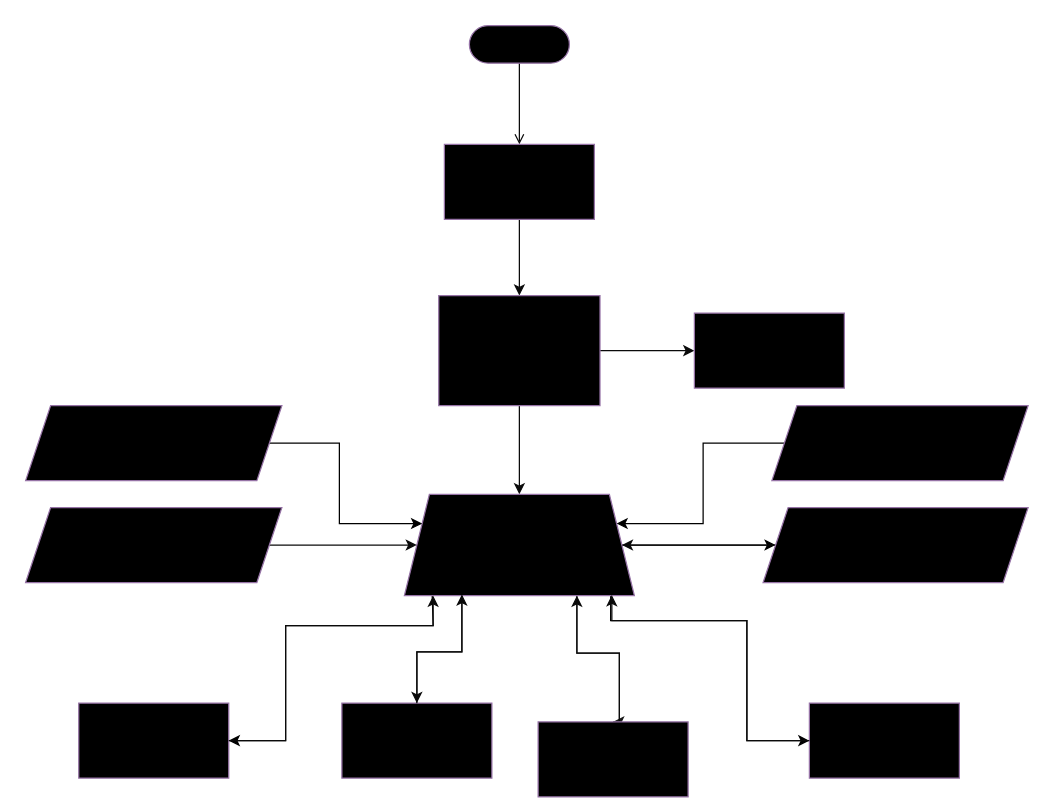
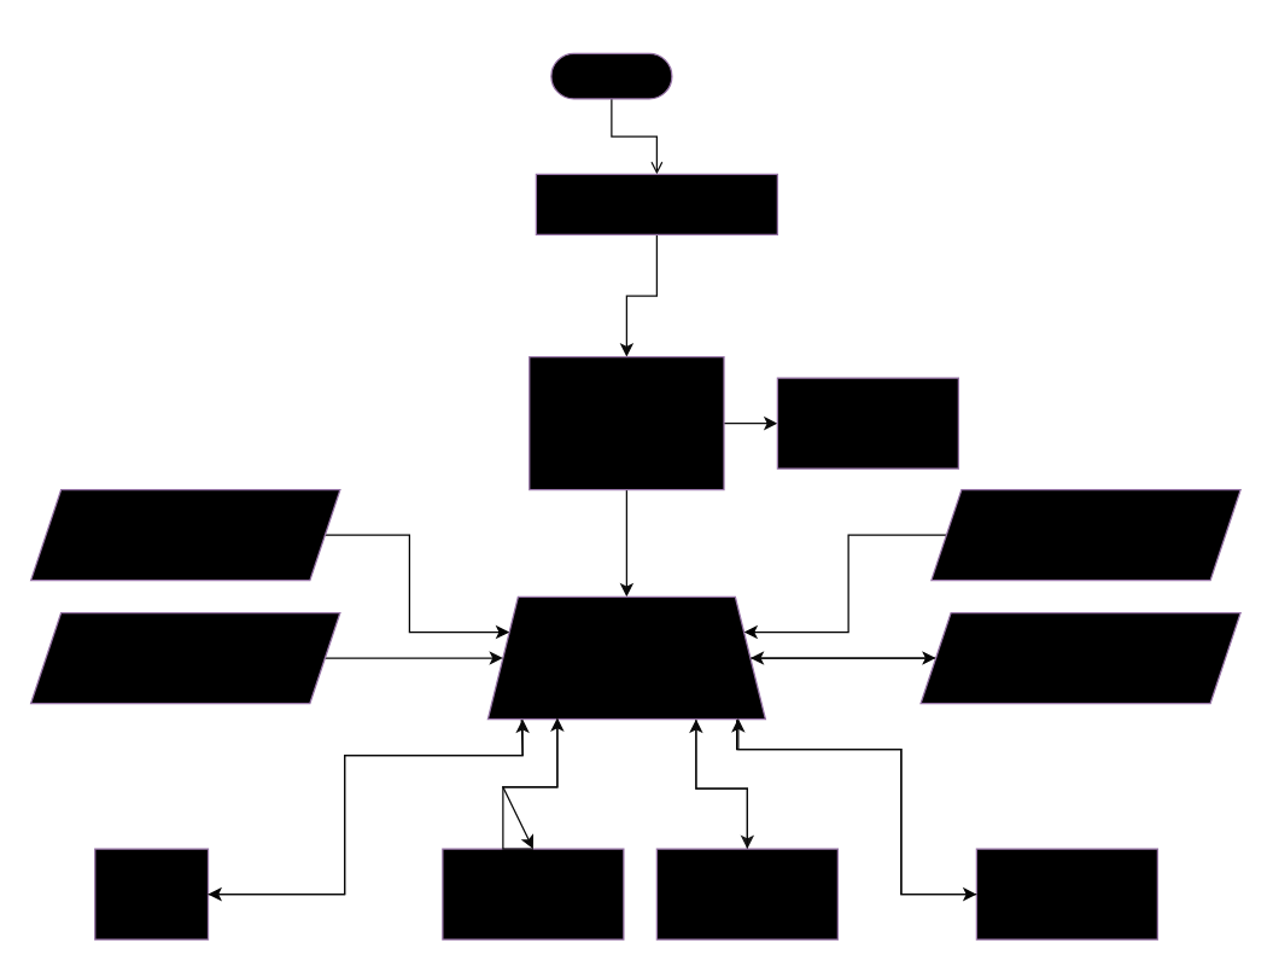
- <mxCell id="3" value="&lt;b&gt;START&lt;/b&gt;" style="html=1;dashed=0;whiteSpace=wrap;shape=mxgraph.dfd.start;fillColor=#000000;strokeColor=#9673a6;" parent="1" vertex="1"><mxGeometry x="375" y="20" width="80" height="30" as="geometry" /></mxCell>
+ <mxCell id="3" value="&lt;b&gt;START&lt;/b&gt;" style="html=1;dashed=0;whiteSpace=wrap;shape=mxgraph.dfd.start;fillColor=#000000;strokeColor=#9673a6;" parent="1" vertex="1"><mxGeometry x="365" y="35" width="80" height="30" as="geometry" /></mxCell>
- <mxCell id="5" value="&lt;b&gt;SET GLOBAL PARAMETERS AND VARIABLES&lt;/b&gt;" style="whiteSpace=wrap;html=1;fillColor=#000000;strokeColor=#9673a6;dashed=0;" parent="1" vertex="1"><mxGeometry x="355" y="115" width="120" height="60" as="geometry" /></mxCell>
+ <mxCell id="5" value="&lt;b&gt;SET GLOBAL PARAMETERS AND VARIABLES&lt;/b&gt;" style="whiteSpace=wrap;html=1;fillColor=#000000;strokeColor=#9673a6;dashed=0;" parent="1" vertex="1"><mxGeometry x="355" y="115" width="160" height="40" as="geometry" /></mxCell>
- <mxCell id="9" value="&lt;b&gt;INITIALIZE BLUETOOTH TRANSMISSION&lt;/b&gt;" style="whiteSpace=wrap;html=1;fillColor=#000000;strokeColor=#9673a6;dashed=0;" parent="1" vertex="1"><mxGeometry x="555" y="250" width="120" height="60" as="geometry" /></mxCell>
+ <mxCell id="9" value="&lt;b&gt;INITIALIZE BLUETOOTH TRANSMISSION&lt;/b&gt;" style="whiteSpace=wrap;html=1;fillColor=#000000;strokeColor=#9673a6;dashed=0;" parent="1" vertex="1"><mxGeometry x="515" y="250" width="120" height="60" as="geometry" /></mxCell>
- <mxCell id="18" value="&lt;b&gt;STEER LEFT&lt;/b&gt;" style="whiteSpace=wrap;html=1;fillColor=#000000;strokeColor=#9673a6;dashed=0;" parent="1" vertex="1"><mxGeometry x="62.5" y="562" width="120" height="60" as="geometry" /></mxCell>
+ <mxCell id="18" value="&lt;b&gt;STEER LEFT&lt;/b&gt;" style="whiteSpace=wrap;html=1;fillColor=#000000;strokeColor=#9673a6;dashed=0;" parent="1" vertex="1"><mxGeometry x="62.5" y="562" width="75" height="60" as="geometry" /></mxCell>
- <mxCell id="26" value="&lt;b&gt;LOG IMU AND RPM DATA TO SERIAL MONITOR&lt;/b&gt;" style="whiteSpace=wrap;html=1;fillColor=#000000;strokeColor=#9673a6;dashed=0;" parent="1" vertex="1"><mxGeometry x="273" y="562" width="120" height="60" as="geometry" /></mxCell>
+ <mxCell id="26" value="&lt;b&gt;LOG IMU AND RPM DATA TO SERIAL MONITOR&lt;/b&gt;" style="whiteSpace=wrap;html=1;fillColor=#000000;strokeColor=#9673a6;dashed=0;" parent="1" vertex="1"><mxGeometry x="293" y="562" width="120" height="60" as="geometry" /></mxCell>
- <mxCell id="21" value="&lt;b&gt;FRONT AND BACK&lt;/b&gt;" style="whiteSpace=wrap;html=1;fillColor=#000000;strokeColor=#9673a6;dashed=0;" parent="1" vertex="1"><mxGeometry x="430" y="577" width="120" height="60" as="geometry" /></mxCell>
+ <mxCell id="21" value="&lt;b&gt;FRONT AND BACK&lt;/b&gt;" style="whiteSpace=wrap;html=1;fillColor=#000000;strokeColor=#9673a6;dashed=0;" parent="1" vertex="1"><mxGeometry x="435" y="562" width="120" height="60" as="geometry" /></mxCell>
